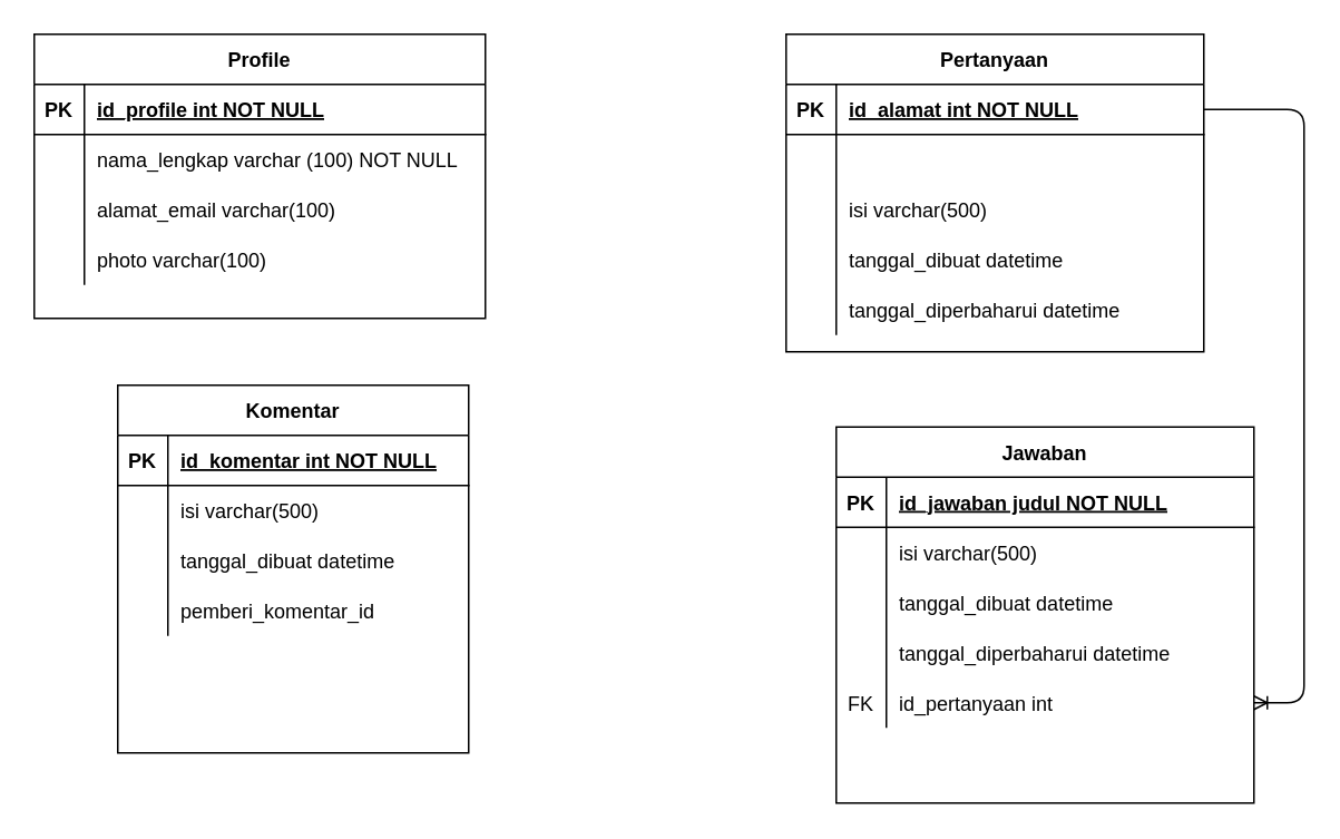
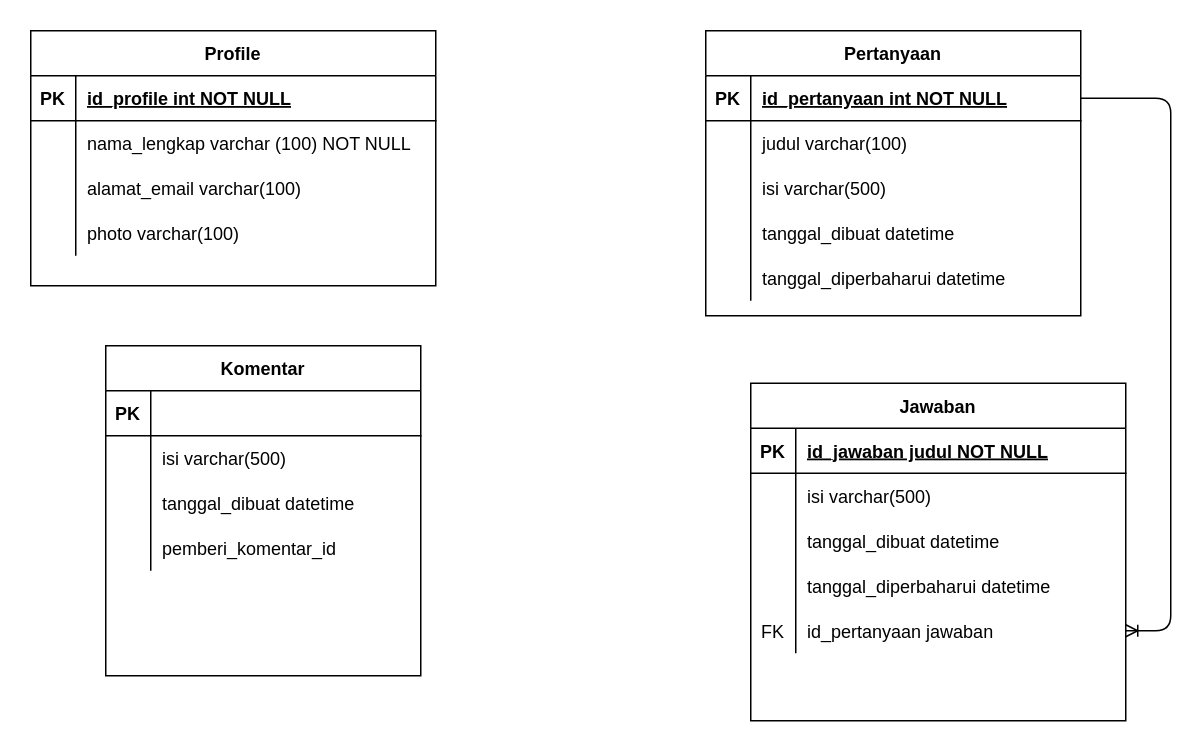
- <mxCell id="48" value="id_alamat int NOT NULL " style="shape=partialRectangle;overflow=hidden;connectable=0;fillColor=none;top=0;left=0;bottom=0;right=0;align=left;spacingLeft=6;fontStyle=5;" parent="46" vertex="1"><mxGeometry x="30" width="220" height="30" as="geometry" /></mxCell>
+ <mxCell id="48" value="id_pertanyaan int NOT NULL " style="shape=partialRectangle;overflow=hidden;connectable=0;fillColor=none;top=0;left=0;bottom=0;right=0;align=left;spacingLeft=6;fontStyle=5;" parent="46" vertex="1"><mxGeometry x="30" width="220" height="30" as="geometry" /></mxCell>
+ <mxCell id="51" value="judul varchar(100)" style="shape=partialRectangle;overflow=hidden;connectable=0;fillColor=none;top=0;left=0;bottom=0;right=0;align=left;spacingLeft=6;" parent="49" vertex="1"><mxGeometry x="30" width="220" height="30" as="geometry" /></mxCell>
- <mxCell id="19" value="id_komentar int NOT NULL" style="shape=partialRectangle;connectable=0;fillColor=none;top=0;left=0;bottom=0;right=0;align=left;spacingLeft=6;fontStyle=5;overflow=hidden;" parent="17" vertex="1"><mxGeometry x="30" width="180" height="30" as="geometry" /></mxCell>
- <mxCell id="44" value="id_pertanyaan int" style="shape=partialRectangle;connectable=0;fillColor=none;top=0;left=0;bottom=0;right=0;align=left;spacingLeft=6;fontStyle=0;overflow=hidden;" parent="42" vertex="1"><mxGeometry x="30" width="220" height="30" as="geometry" /></mxCell>
+ <mxCell id="44" value="id_pertanyaan jawaban" style="shape=partialRectangle;connectable=0;fillColor=none;top=0;left=0;bottom=0;right=0;align=left;spacingLeft=6;fontStyle=0;overflow=hidden;" parent="42" vertex="1"><mxGeometry x="30" width="220" height="30" as="geometry" /></mxCell>
